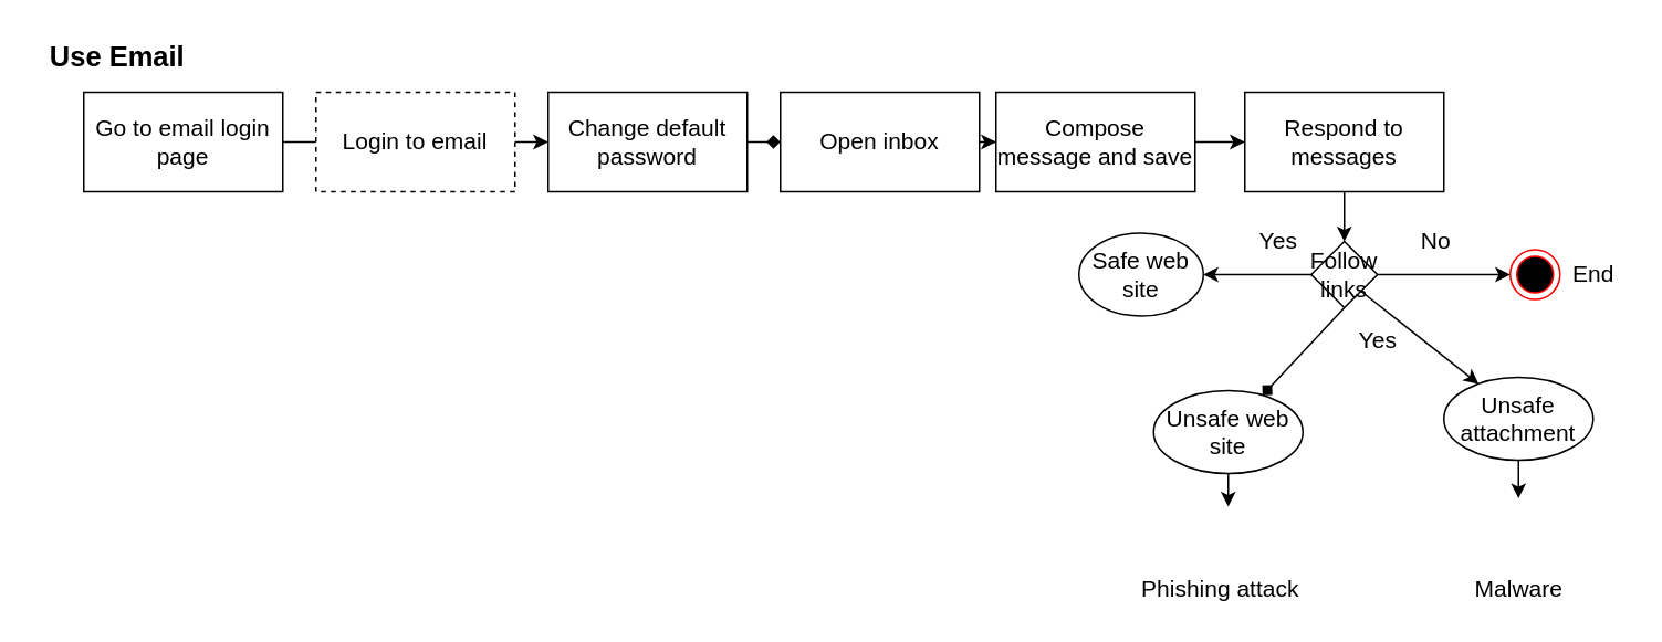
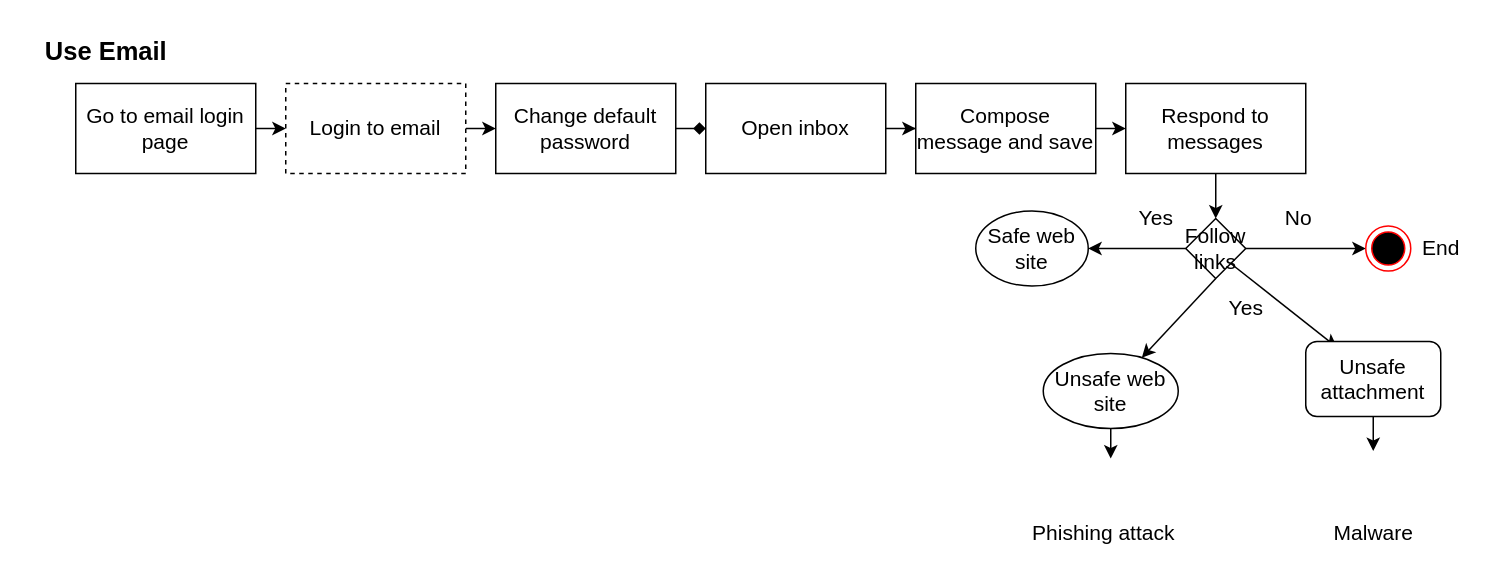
- <mxCell id="2" style="edgeStyle=orthogonalEdgeStyle;rounded=0;orthogonalLoop=1;jettySize=auto;html=1;exitX=1;exitY=0.5;exitDx=0;exitDy=0;entryX=0;entryY=0.5;entryDx=0;entryDy=0;fontSize=14;endArrow=none;" edge="1" parent="1" source="3" target="5"><mxGeometry relative="1" as="geometry" /></mxCell>
+ <mxCell id="2" style="edgeStyle=orthogonalEdgeStyle;rounded=0;orthogonalLoop=1;jettySize=auto;html=1;exitX=1;exitY=0.5;exitDx=0;exitDy=0;entryX=0;entryY=0.5;entryDx=0;entryDy=0;fontSize=14;" edge="1" parent="1" source="3" target="5"><mxGeometry relative="1" as="geometry" /></mxCell>
- <mxCell id="11" value="Compose message and save" style="rounded=0;whiteSpace=wrap;html=1;fontSize=14;" vertex="1" parent="1"><mxGeometry x="600" y="55" width="120" height="60" as="geometry" /></mxCell>
+ <mxCell id="11" value="Compose message and save" style="rounded=0;whiteSpace=wrap;html=1;fontSize=14;" vertex="1" parent="1"><mxGeometry x="610" y="55" width="120" height="60" as="geometry" /></mxCell>
- <mxCell id="16" style="edgeStyle=none;rounded=0;orthogonalLoop=1;jettySize=auto;html=1;exitX=0.5;exitY=1;exitDx=0;exitDy=0;strokeWidth=1;fontSize=14;endArrow=diamond;" edge="1" parent="1" source="18" target="27"><mxGeometry relative="1" as="geometry" /></mxCell>
+ <mxCell id="16" style="edgeStyle=none;rounded=0;orthogonalLoop=1;jettySize=auto;html=1;exitX=0.5;exitY=1;exitDx=0;exitDy=0;strokeWidth=1;fontSize=14;" edge="1" parent="1" source="18" target="27"><mxGeometry relative="1" as="geometry" /></mxCell>
- <mxCell id="31" value="Unsafe attachment" style="ellipse;whiteSpace=wrap;html=1;fontSize=14;" vertex="1" parent="1"><mxGeometry x="870" y="227" width="90" height="50" as="geometry" /></mxCell>
+ <mxCell id="31" value="Unsafe attachment" style="whiteSpace=wrap;html=1;fontSize=14;rounded=1;" vertex="1" parent="1"><mxGeometry x="870" y="227" width="90" height="50" as="geometry" /></mxCell>
